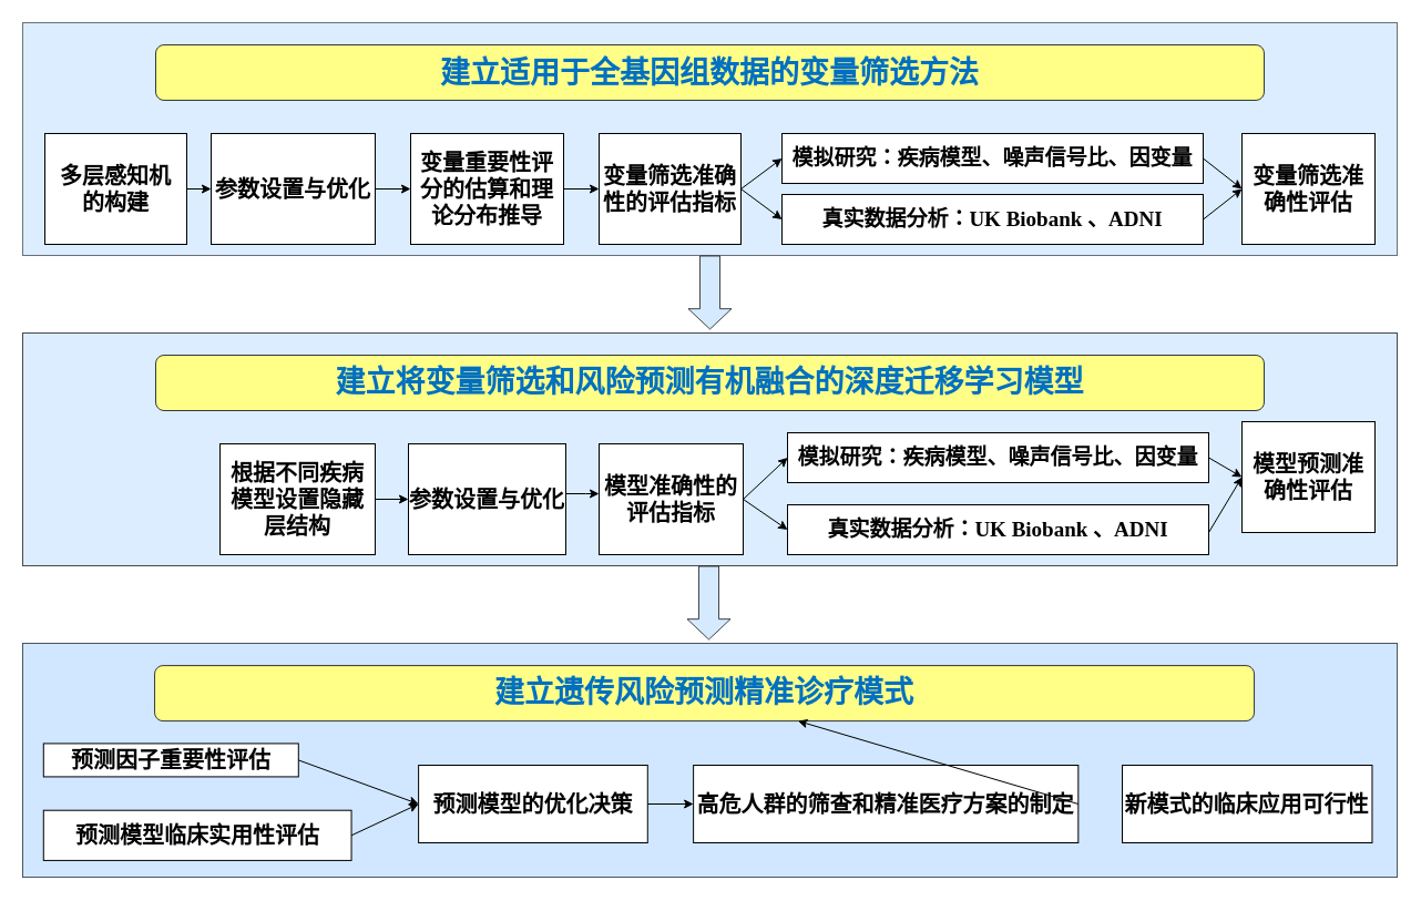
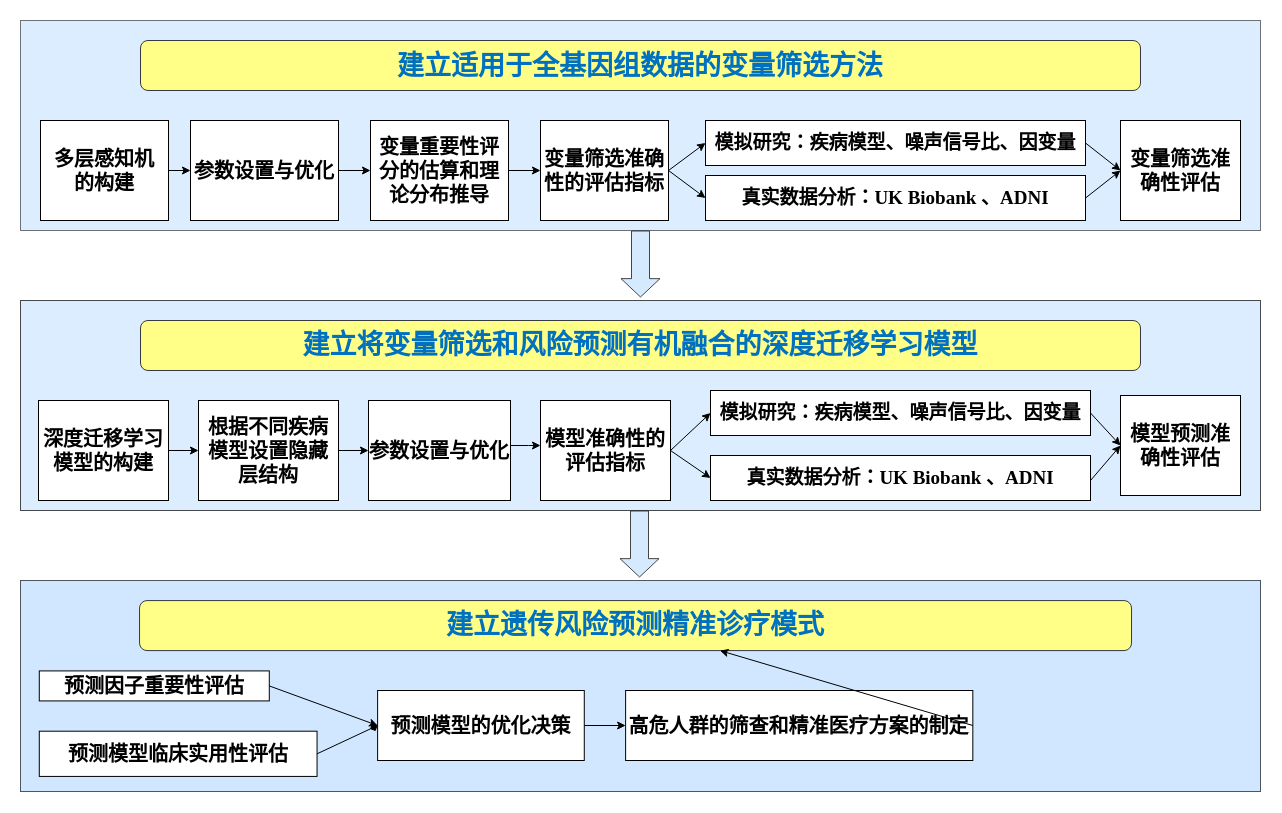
- <mxCell id="31" value="&lt;span style=&quot;font-size: 20px&quot;&gt;模型预测准确性评估&lt;/span&gt;" style="rounded=0;whiteSpace=wrap;html=1;fontStyle=1" parent="1" vertex="1"><mxGeometry x="1120" y="380" width="120" height="100" as="geometry" /></mxCell>
+ <mxCell id="31" value="&lt;span style=&quot;font-size: 20px&quot;&gt;模型预测准确性评估&lt;/span&gt;" style="rounded=0;whiteSpace=wrap;html=1;fontStyle=1" parent="1" vertex="1"><mxGeometry x="1120" y="395" width="120" height="100" as="geometry" /></mxCell>
+ <mxCell id="5" value="&lt;font style=&quot;font-size: 20px&quot;&gt;深度迁移学习模型的构建&lt;/font&gt;" style="rounded=0;whiteSpace=wrap;html=1;fontStyle=1" parent="1" vertex="1"><mxGeometry x="38" y="400" width="130" height="100" as="geometry" /></mxCell>
+ <mxCell id="11" value="" style="edgeStyle=orthogonalEdgeStyle;rounded=0;orthogonalLoop=1;jettySize=auto;html=1;" parent="1" source="5" target="10" edge="1"><mxGeometry x="100" y="390" as="geometry" /></mxCell>
- <mxCell id="20" value="&lt;font style=&quot;font-size: 20px&quot;&gt;新模式的临床应用可行性&lt;/font&gt;" style="whiteSpace=wrap;html=1;rounded=0;fontStyle=1" parent="13" vertex="1"><mxGeometry x="992.002" y="109.995" width="225.455" height="70" as="geometry" /></mxCell>
- <mxCell id="22" value="" style="endArrow=classic;html=1;exitX=1;exitY=0.5;exitDx=0;exitDy=0;entryX=0;entryY=0.5;entryDx=0;entryDy=0;" parent="13" source="17" target="18" edge="1"><mxGeometry width="50" height="50" relative="1" as="geometry"><mxPoint x="582.424" y="257.889" as="sourcePoint" /><mxPoint x="676.364" y="199.278" as="targetPoint" /></mxGeometry></mxCell>
+ <mxCell id="22" value="" style="endArrow=diamond;html=1;exitX=1;exitY=0.5;exitDx=0;exitDy=0;entryX=0;entryY=0.5;entryDx=0;entryDy=0;" parent="13" source="17" target="18" edge="1"><mxGeometry width="50" height="50" relative="1" as="geometry"><mxPoint x="582.424" y="257.889" as="sourcePoint" /><mxPoint x="676.364" y="199.278" as="targetPoint" /></mxGeometry></mxCell>
